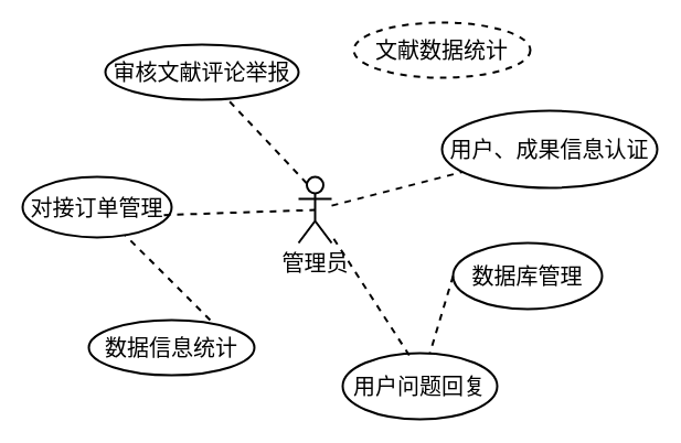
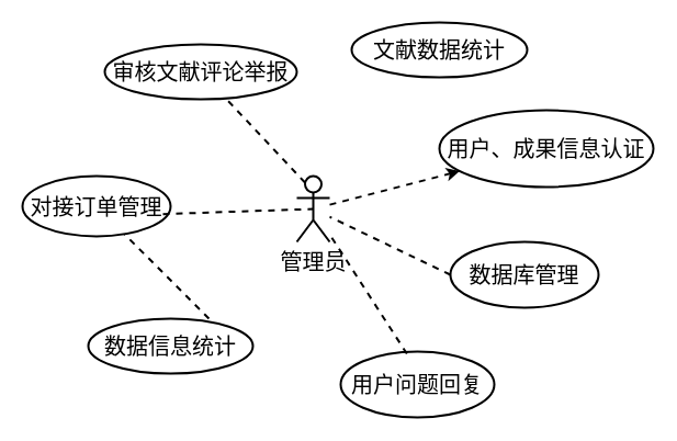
- <mxCell id="8" value="文献数据统计" style="ellipse;whiteSpace=wrap;html=1;strokeWidth=2;fontSize=20;dashed=1;" vertex="1" parent="1"><mxGeometry x="320" y="20" width="160" height="50" as="geometry" /></mxCell>
+ <mxCell id="8" value="文献数据统计" style="ellipse;whiteSpace=wrap;html=1;strokeWidth=2;fontSize=20;" vertex="1" parent="1"><mxGeometry x="320" y="20" width="160" height="50" as="geometry" /></mxCell>
- <mxCell id="11" value="" style="endArrow=none;dashed=1;html=1;rounded=0;strokeWidth=2;" edge="1" parent="1" source="2" target="3"><mxGeometry width="50" height="50" relative="1" as="geometry"><mxPoint x="350" y="210" as="sourcePoint" /><mxPoint x="400" y="160" as="targetPoint" /></mxGeometry></mxCell>
+ <mxCell id="11" value="" style="endArrow=classic;dashed=1;html=1;rounded=0;strokeWidth=2;" edge="1" parent="1" source="2" target="3"><mxGeometry width="50" height="50" relative="1" as="geometry"><mxPoint x="350" y="210" as="sourcePoint" /><mxPoint x="400" y="160" as="targetPoint" /></mxGeometry></mxCell>
- <mxCell id="10" value="" style="endArrow=none;dashed=1;html=1;rounded=0;exitX=0;exitY=0.5;exitDx=0;exitDy=0;strokeWidth=2;" edge="1" parent="1" source="4" target="5"><mxGeometry width="50" height="50" relative="1" as="geometry"><mxPoint x="290" y="300" as="sourcePoint" /><mxPoint x="340" y="250" as="targetPoint" /></mxGeometry></mxCell>
+ <mxCell id="10" value="" style="endArrow=none;dashed=1;html=1;rounded=0;exitX=0;exitY=0.5;exitDx=0;exitDy=0;strokeWidth=2;" edge="1" parent="1" source="4" target="2"><mxGeometry width="50" height="50" relative="1" as="geometry"><mxPoint x="290" y="300" as="sourcePoint" /><mxPoint x="340" y="250" as="targetPoint" /></mxGeometry></mxCell>
